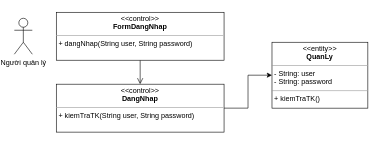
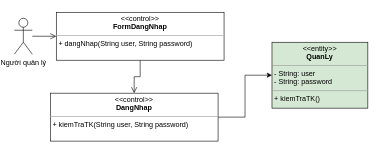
+ <mxCell id="7" style="edgeStyle=orthogonalEdgeStyle;rounded=0;orthogonalLoop=1;jettySize=auto;html=1;endArrow=open;endFill=0;endSize=8;" parent="1" source="8" target="3" edge="1"><mxGeometry relative="1" as="geometry" /></mxCell>
- <mxCell id="6" value="&lt;p style=&quot;margin: 0px ; margin-top: 4px ; text-align: center&quot;&gt;&amp;lt;&amp;lt;entity&amp;gt;&amp;gt;&lt;br&gt;&lt;b&gt;QuanLy&lt;/b&gt;&lt;/p&gt;&lt;hr size=&quot;1&quot;&gt;&lt;p style=&quot;margin: 0px ; margin-left: 4px&quot;&gt;- String: user&lt;br&gt;- String: password&lt;/p&gt;&lt;hr size=&quot;1&quot;&gt;&lt;p style=&quot;margin: 0px ; margin-left: 4px&quot;&gt;+ kiemTraTK()&lt;br&gt;&lt;/p&gt;" style="verticalAlign=top;align=left;overflow=fill;fontSize=12;fontFamily=Helvetica;html=1;" parent="1" vertex="1"><mxGeometry x="450" y="70" width="160" height="110" as="geometry" /></mxCell>
+ <mxCell id="6" value="&lt;p style=&quot;margin: 0px ; margin-top: 4px ; text-align: center&quot;&gt;&amp;lt;&amp;lt;entity&amp;gt;&amp;gt;&lt;br&gt;&lt;b&gt;QuanLy&lt;/b&gt;&lt;/p&gt;&lt;hr size=&quot;1&quot;&gt;&lt;p style=&quot;margin: 0px ; margin-left: 4px&quot;&gt;- String: user&lt;br&gt;- String: password&lt;/p&gt;&lt;hr size=&quot;1&quot;&gt;&lt;p style=&quot;margin: 0px ; margin-left: 4px&quot;&gt;+ kiemTraTK()&lt;br&gt;&lt;/p&gt;" style="verticalAlign=top;align=left;overflow=fill;fontSize=12;fontFamily=Helvetica;html=1;fillColor=#d5e8d4;" parent="1" vertex="1"><mxGeometry x="450" y="70" width="160" height="110" as="geometry" /></mxCell>
- <mxCell id="5" value="&lt;p style=&quot;margin: 0px ; margin-top: 4px ; text-align: center&quot;&gt;&amp;lt;&amp;lt;control&amp;gt;&amp;gt;&lt;br&gt;&lt;b&gt;DangNhap&lt;/b&gt;&lt;/p&gt;&lt;hr size=&quot;1&quot;&gt;&lt;p style=&quot;margin: 0px ; margin-left: 4px&quot;&gt;+ kiemTraTK(String user, String password)&lt;br&gt;&lt;/p&gt;" style="verticalAlign=top;align=left;overflow=fill;fontSize=12;fontFamily=Helvetica;html=1;" parent="1" vertex="1"><mxGeometry x="90" y="140" width="280" height="80" as="geometry" /></mxCell>
+ <mxCell id="5" value="&lt;p style=&quot;margin: 0px ; margin-top: 4px ; text-align: center&quot;&gt;&amp;lt;&amp;lt;control&amp;gt;&amp;gt;&lt;br&gt;&lt;b&gt;DangNhap&lt;/b&gt;&lt;/p&gt;&lt;hr size=&quot;1&quot;&gt;&lt;p style=&quot;margin: 0px ; margin-left: 4px&quot;&gt;+ kiemTraTK(String user, String password)&lt;br&gt;&lt;/p&gt;" style="verticalAlign=top;align=left;overflow=fill;fontSize=12;fontFamily=Helvetica;html=1;" parent="1" vertex="1"><mxGeometry x="80" y="155" width="280" height="80" as="geometry" /></mxCell>
